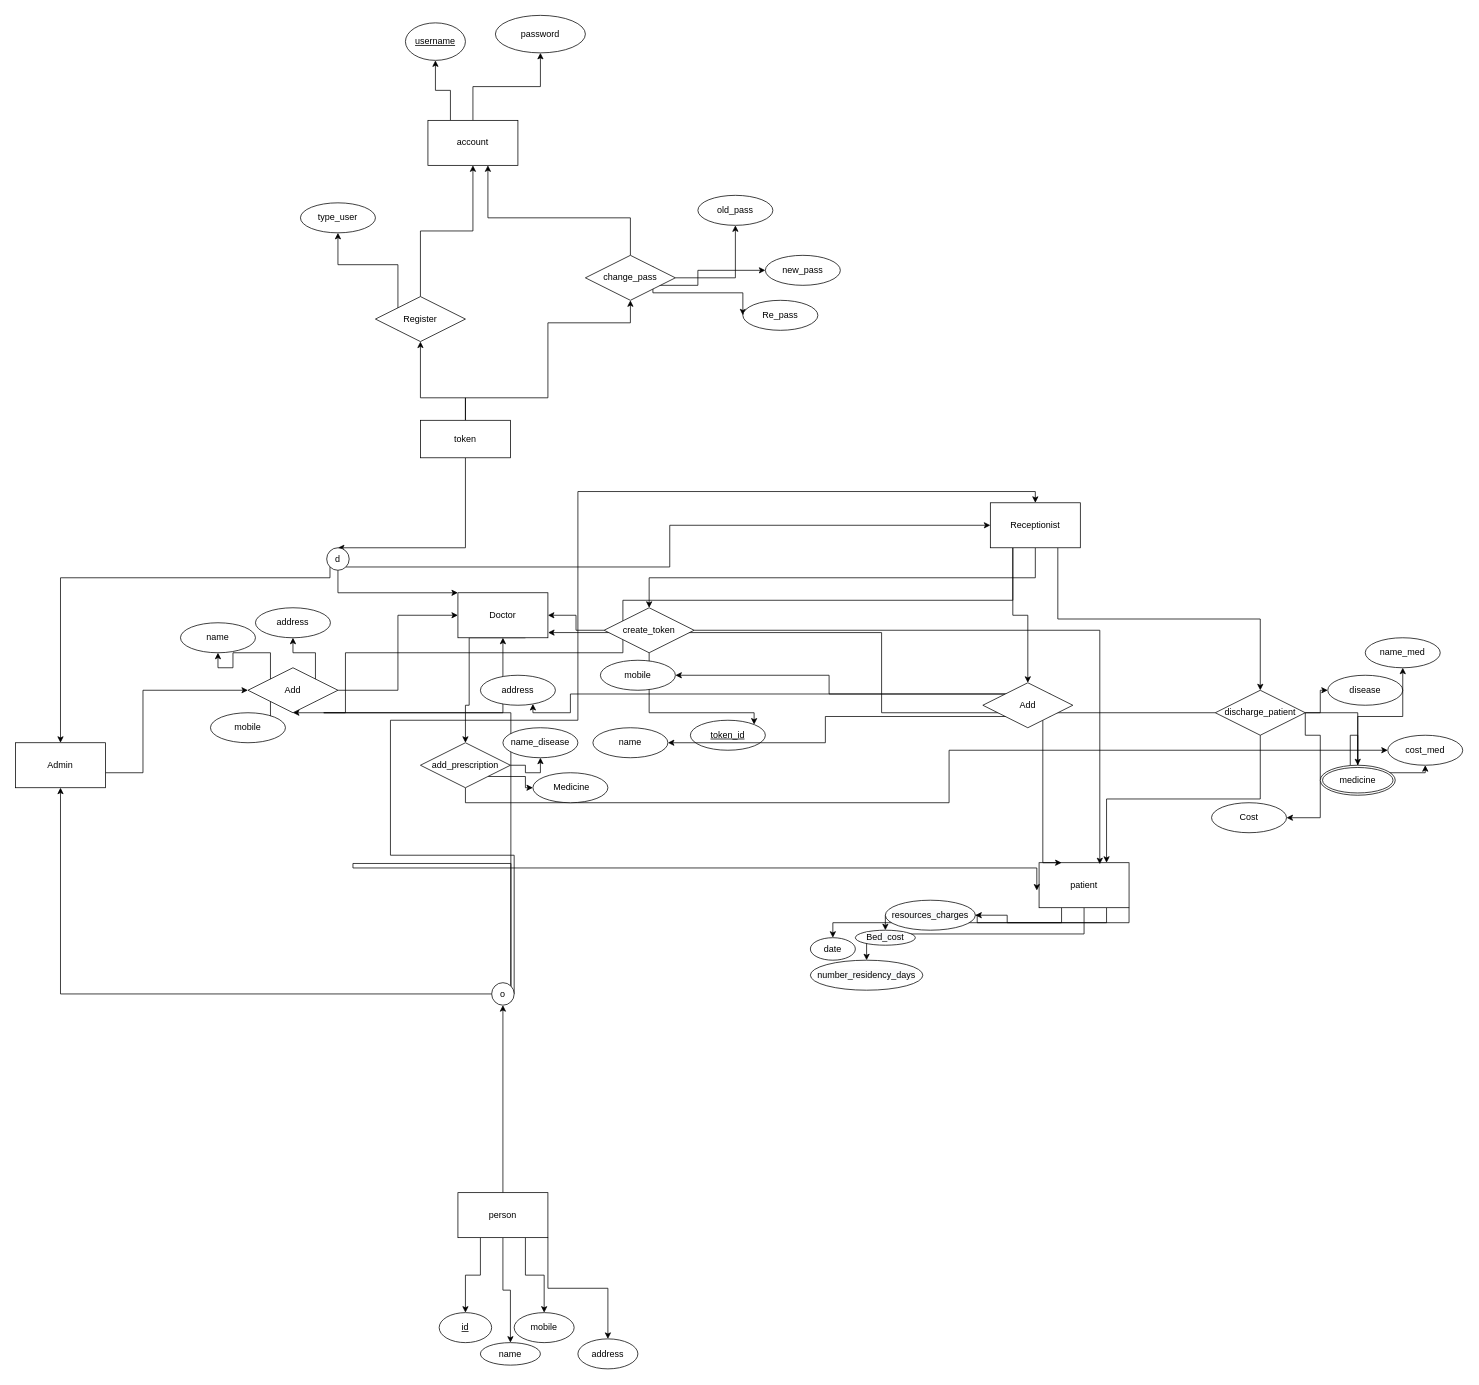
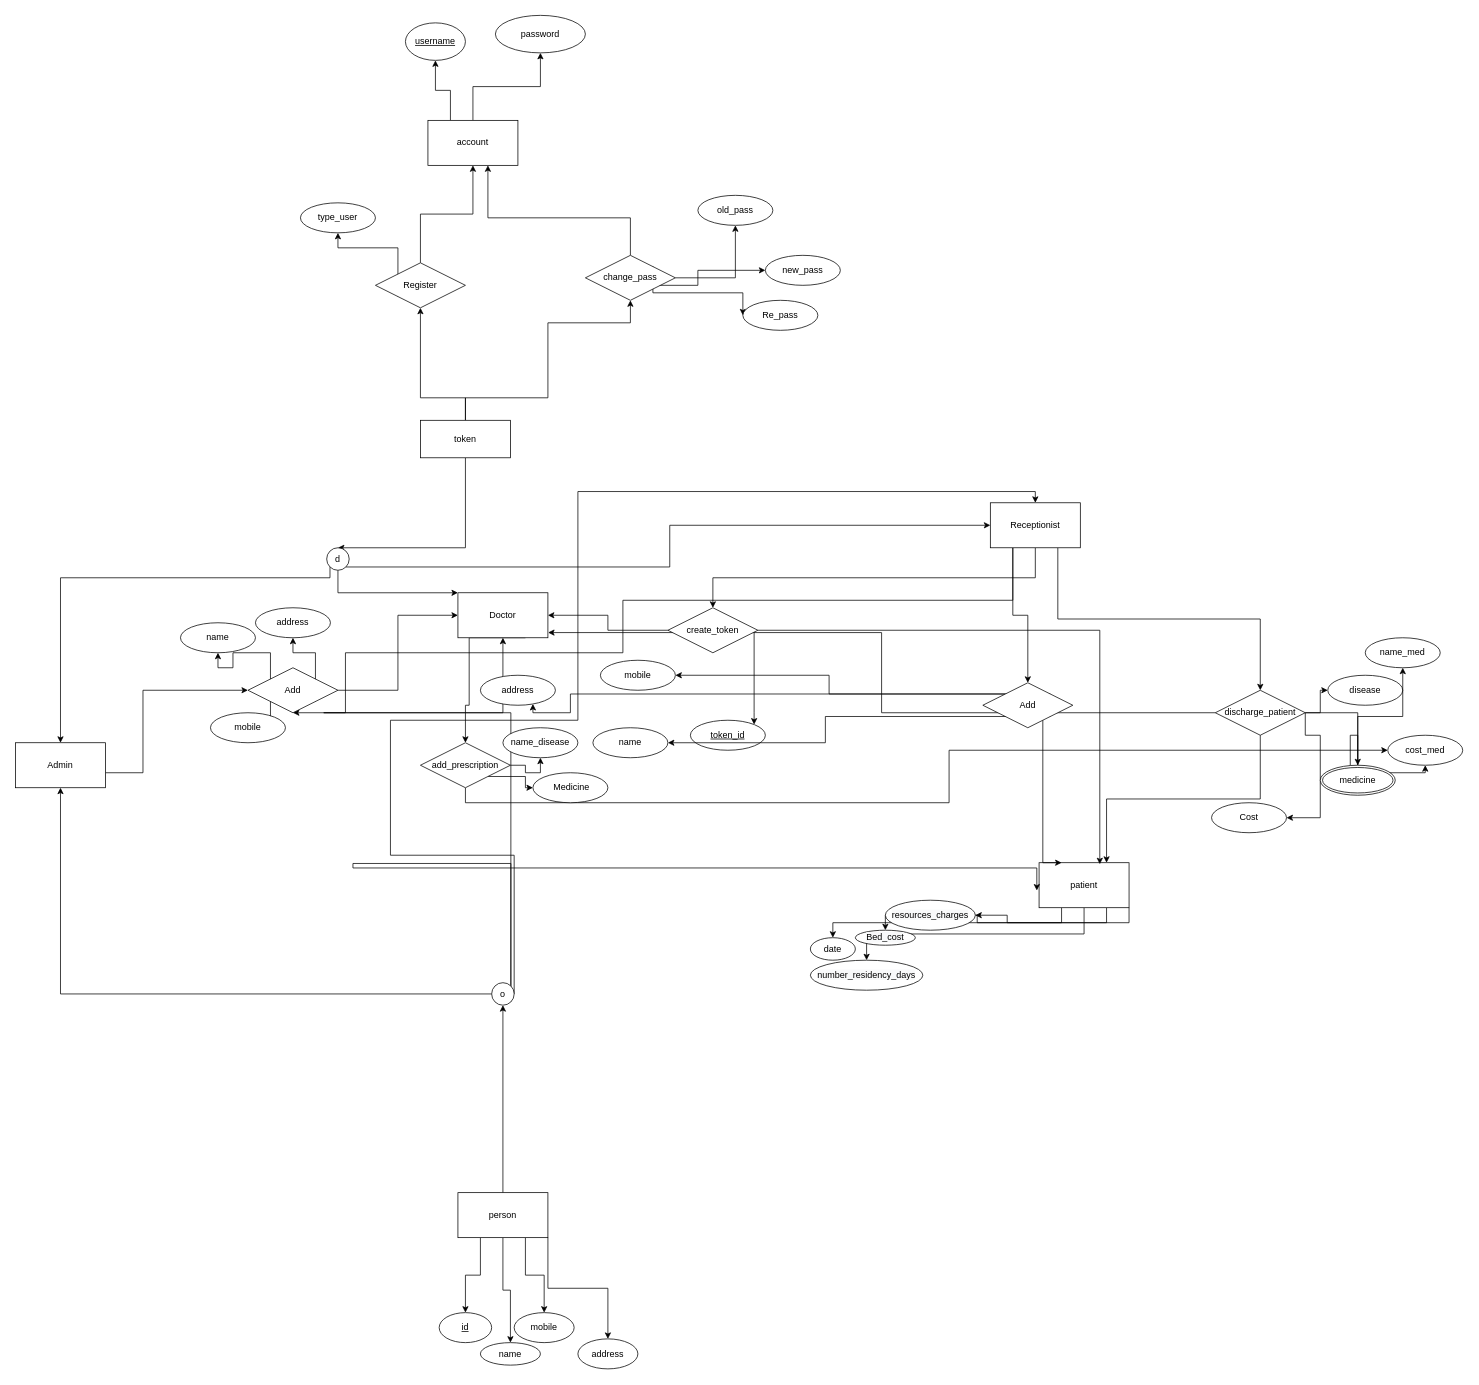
- <mxCell id="90" value="Register" style="shape=rhombus;perimeter=rhombusPerimeter;whiteSpace=wrap;html=1;align=center;" parent="1" vertex="1"><mxGeometry x="500" y="395" width="120" height="60" as="geometry" /></mxCell>
+ <mxCell id="90" value="Register" style="shape=rhombus;perimeter=rhombusPerimeter;whiteSpace=wrap;html=1;align=center;" parent="1" vertex="1"><mxGeometry x="500" y="350" width="120" height="60" as="geometry" /></mxCell>
- <mxCell id="62" value="&lt;span style=&quot;text-align: left&quot;&gt;create_token&lt;/span&gt;" style="shape=rhombus;perimeter=rhombusPerimeter;whiteSpace=wrap;html=1;align=center;" parent="1" vertex="1"><mxGeometry x="805" y="810" width="120" height="60" as="geometry" /></mxCell>
+ <mxCell id="62" value="&lt;span style=&quot;text-align: left&quot;&gt;create_token&lt;/span&gt;" style="shape=rhombus;perimeter=rhombusPerimeter;whiteSpace=wrap;html=1;align=center;" parent="1" vertex="1"><mxGeometry x="890" y="810" width="120" height="60" as="geometry" /></mxCell>
